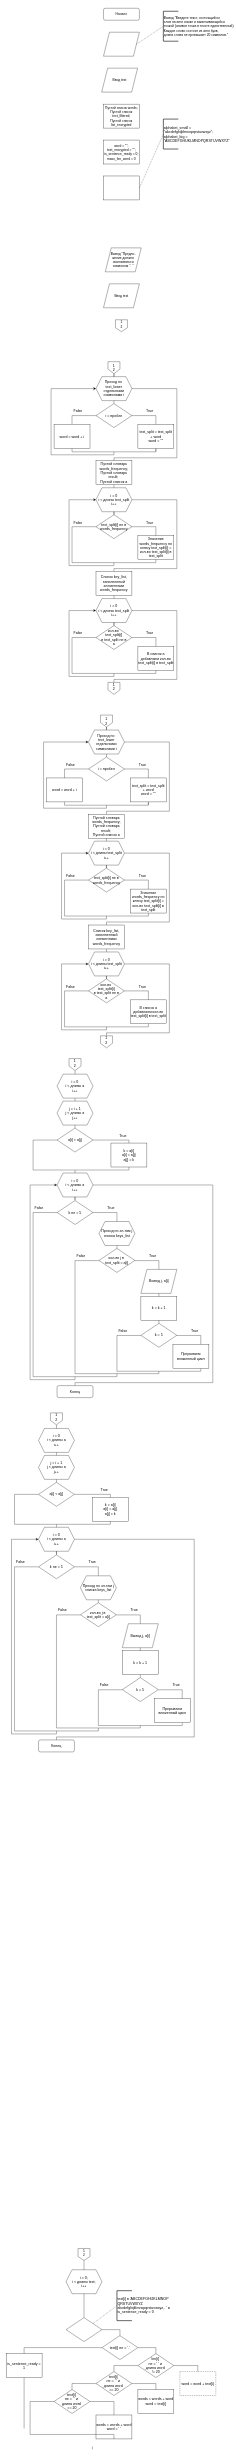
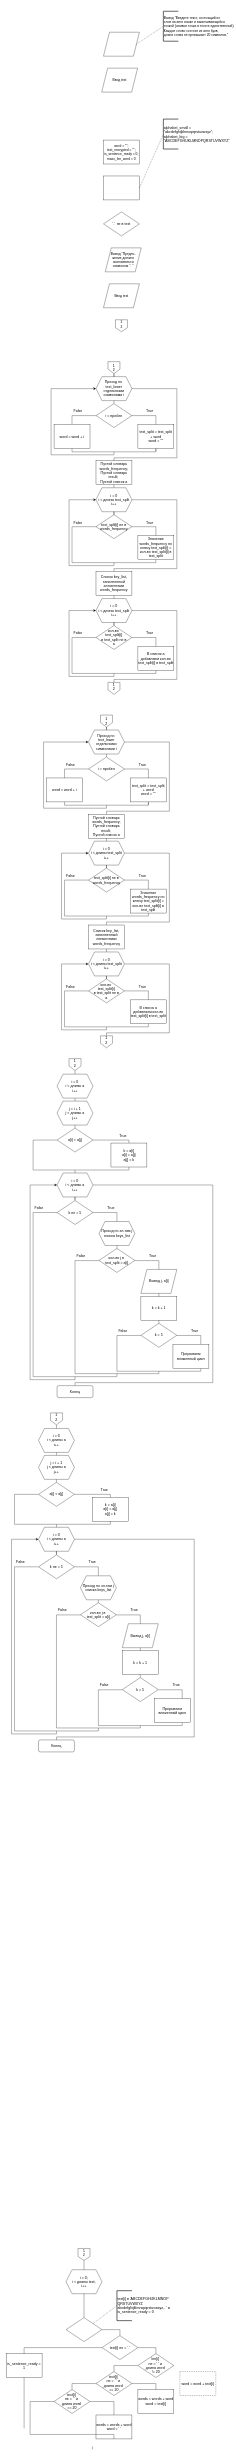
- <mxCell id="3" value="&lt;font style=&quot;font-size: 11px;&quot;&gt;Начало&lt;/font&gt;" style="rounded=1;whiteSpace=wrap;html=1;" vertex="1" parent="1"><mxGeometry x="345" width="120" height="40" as="geometry" y="20" /></mxCell>
- <mxCell id="6" value="&lt;font style=&quot;font-size: 11px;&quot;&gt;Пустой список words;&lt;/font&gt;&lt;div&gt;&lt;font style=&quot;font-size: 11px;&quot;&gt;Пустой список text_filtered;&lt;/font&gt;&lt;/div&gt;&lt;div&gt;&lt;font style=&quot;font-size: 11px;&quot;&gt;Пустой список list_encrypted&lt;/font&gt;&lt;/div&gt;" style="rounded=0;whiteSpace=wrap;html=1;" vertex="1" parent="1"><mxGeometry x="345" y="340" width="120" height="80" as="geometry" /></mxCell>
+ <mxCell id="12" value="'.'&amp;nbsp; не в text" style="rhombus;whiteSpace=wrap;html=1;" vertex="1" parent="1"><mxGeometry x="345" y="700" width="120" height="80" as="geometry" /></mxCell>
- <mxCell id="162" value="" style="endArrow=none;html=1;rounded=0;entryX=1;entryY=0.5;entryDx=0;entryDy=0;exitX=0.5;exitY=0;exitDx=0;exitDy=0;" edge="1" parent="1" source="156" target="155"><mxGeometry width="50" height="50" relative="1" as="geometry"><mxPoint x="550" y="8061" as="sourcePoint" /><mxPoint x="550" y="7981" as="targetPoint" /><Array as="points"><mxPoint x="660" y="7891" /></Array></mxGeometry></mxCell>
